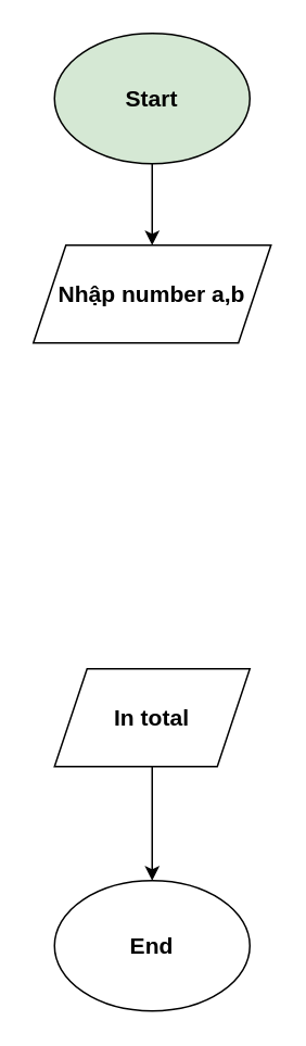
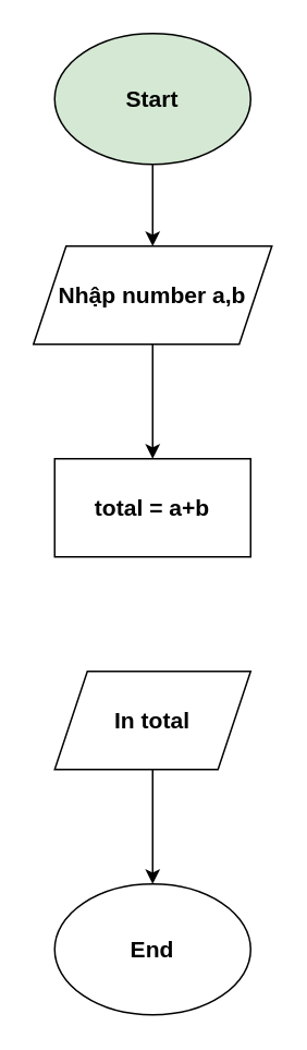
+ <mxCell id="5" value="" style="endArrow=classic;html=1;rounded=0;exitX=0.5;exitY=1;exitDx=0;exitDy=0;entryX=0.5;entryY=0;entryDx=0;entryDy=0;" edge="1" parent="1" source="4" target="6"><mxGeometry width="50" height="50" relative="1" as="geometry"><mxPoint x="69" y="310" as="sourcePoint" /><mxPoint x="93" y="280" as="targetPoint" /></mxGeometry></mxCell>
+ <mxCell id="6" value="&lt;h3&gt;&lt;b&gt;total = a+b&lt;/b&gt;&lt;/h3&gt;" style="rounded=0;whiteSpace=wrap;html=1;" vertex="1" parent="1"><mxGeometry x="33" y="280" width="120" height="60" as="geometry" /></mxCell>
